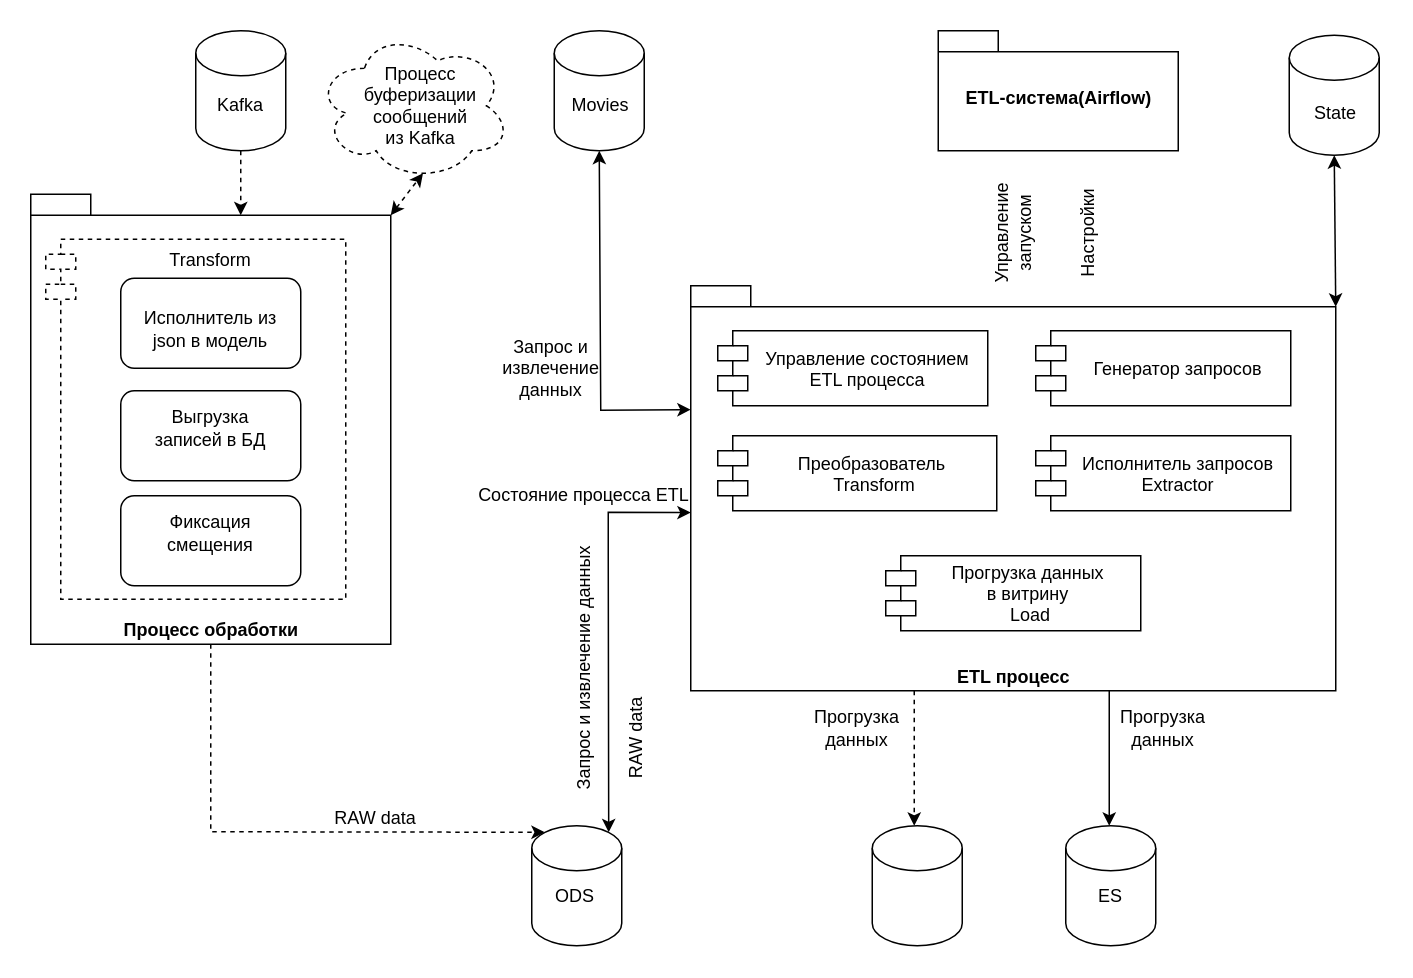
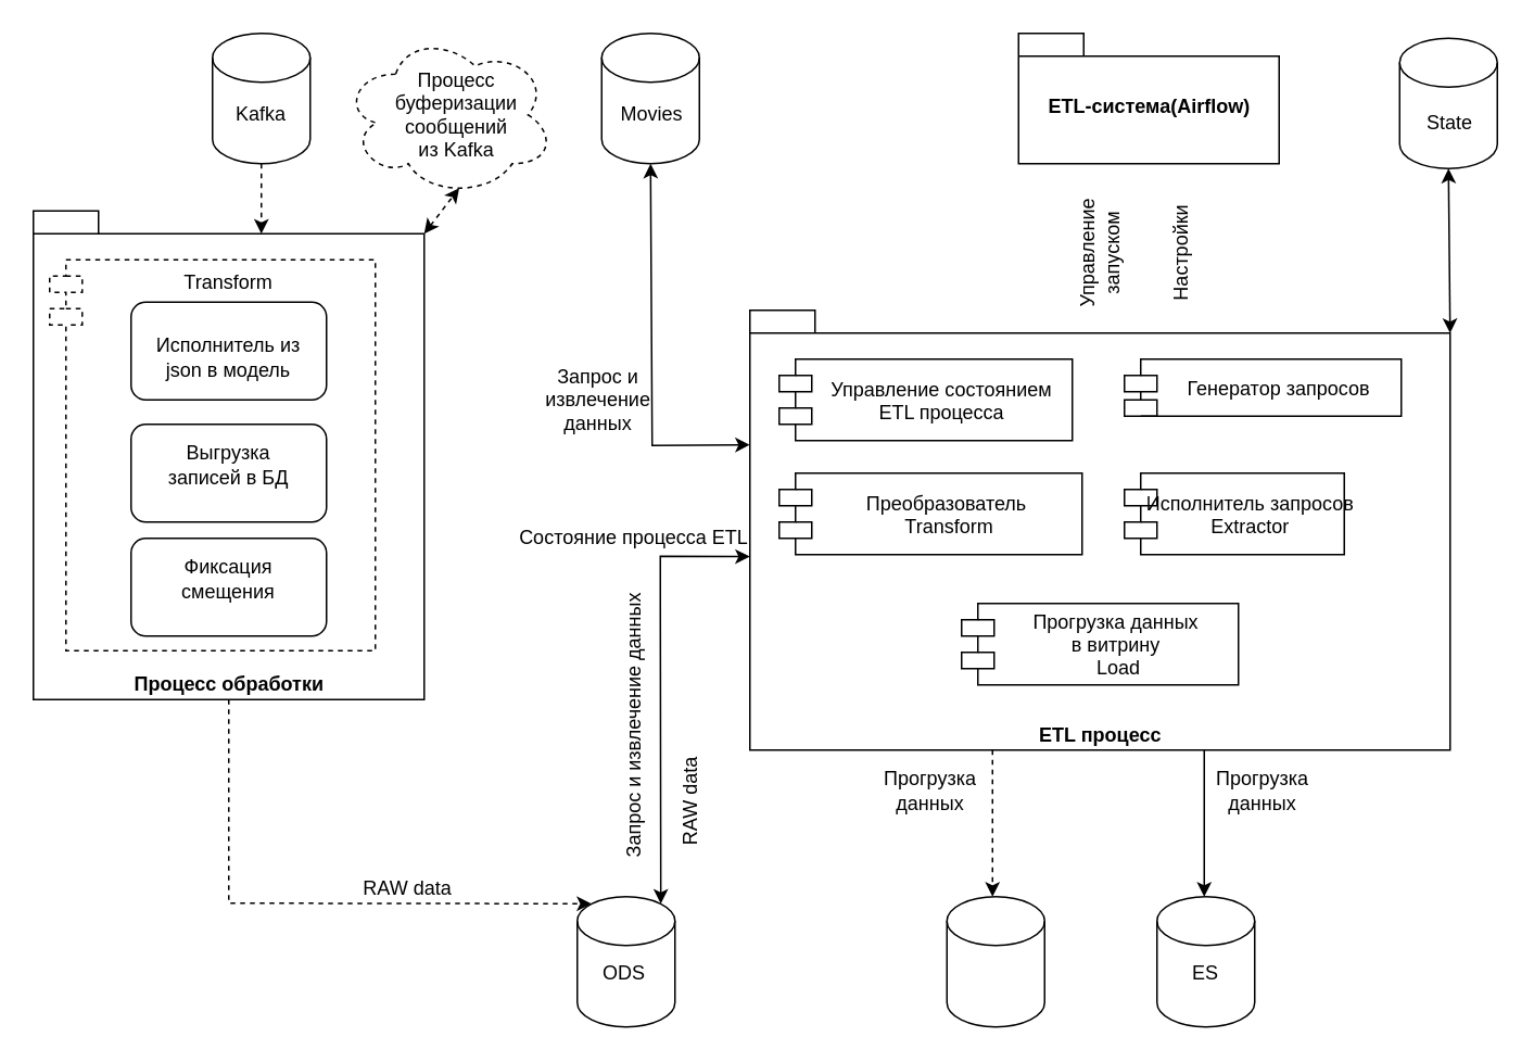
- <mxCell id="9" value="Генератор запросов" style="shape=module;align=left;spacingLeft=20;align=center;verticalAlign=middle;" parent="1" vertex="1"><mxGeometry x="690" y="220" width="170" height="50" as="geometry" /></mxCell>
+ <mxCell id="9" value="Генератор запросов" style="shape=module;align=left;spacingLeft=20;align=center;verticalAlign=middle;" parent="1" vertex="1"><mxGeometry x="690" y="220" width="170" height="35" as="geometry" /></mxCell>
- <mxCell id="11" value="Исполнитель запросов&#10;Extractor" style="shape=module;align=left;spacingLeft=20;align=center;verticalAlign=middle;" parent="1" vertex="1"><mxGeometry x="690" y="290" width="170" height="50" as="geometry" /></mxCell>
+ <mxCell id="11" value="Исполнитель запросов&#10;Extractor" style="shape=module;align=left;spacingLeft=20;align=center;verticalAlign=middle;" parent="1" vertex="1"><mxGeometry x="690" y="290" width="135" height="50" as="geometry" /></mxCell>
